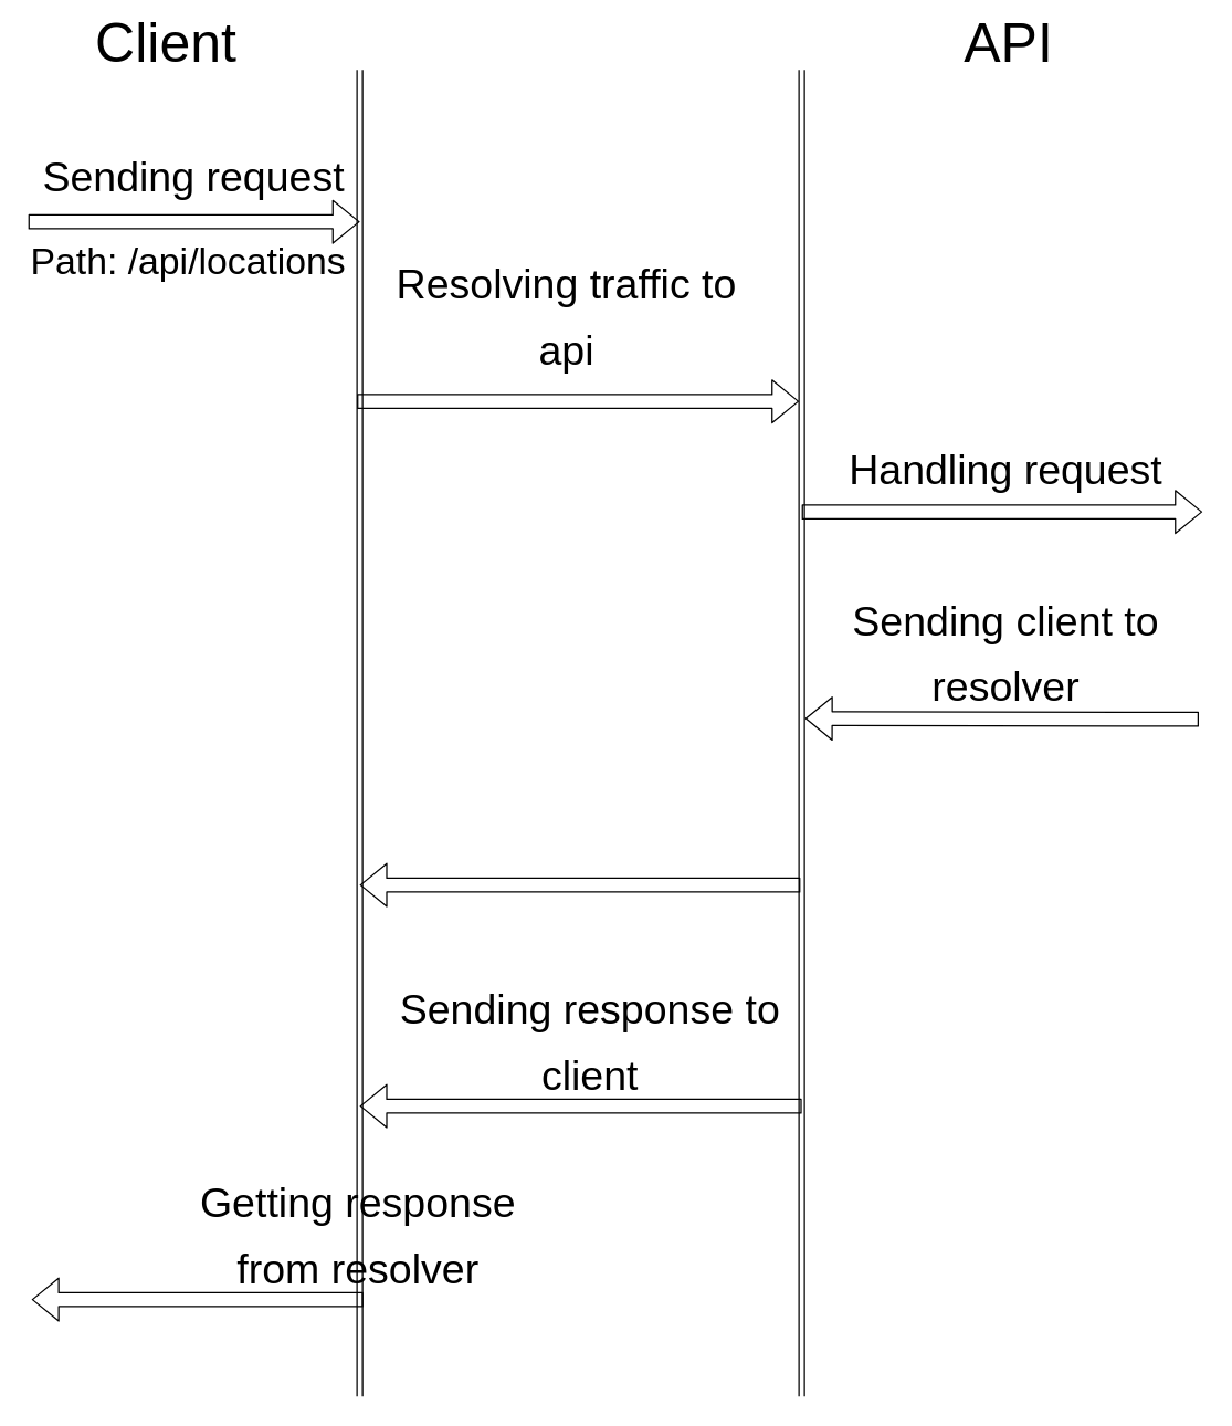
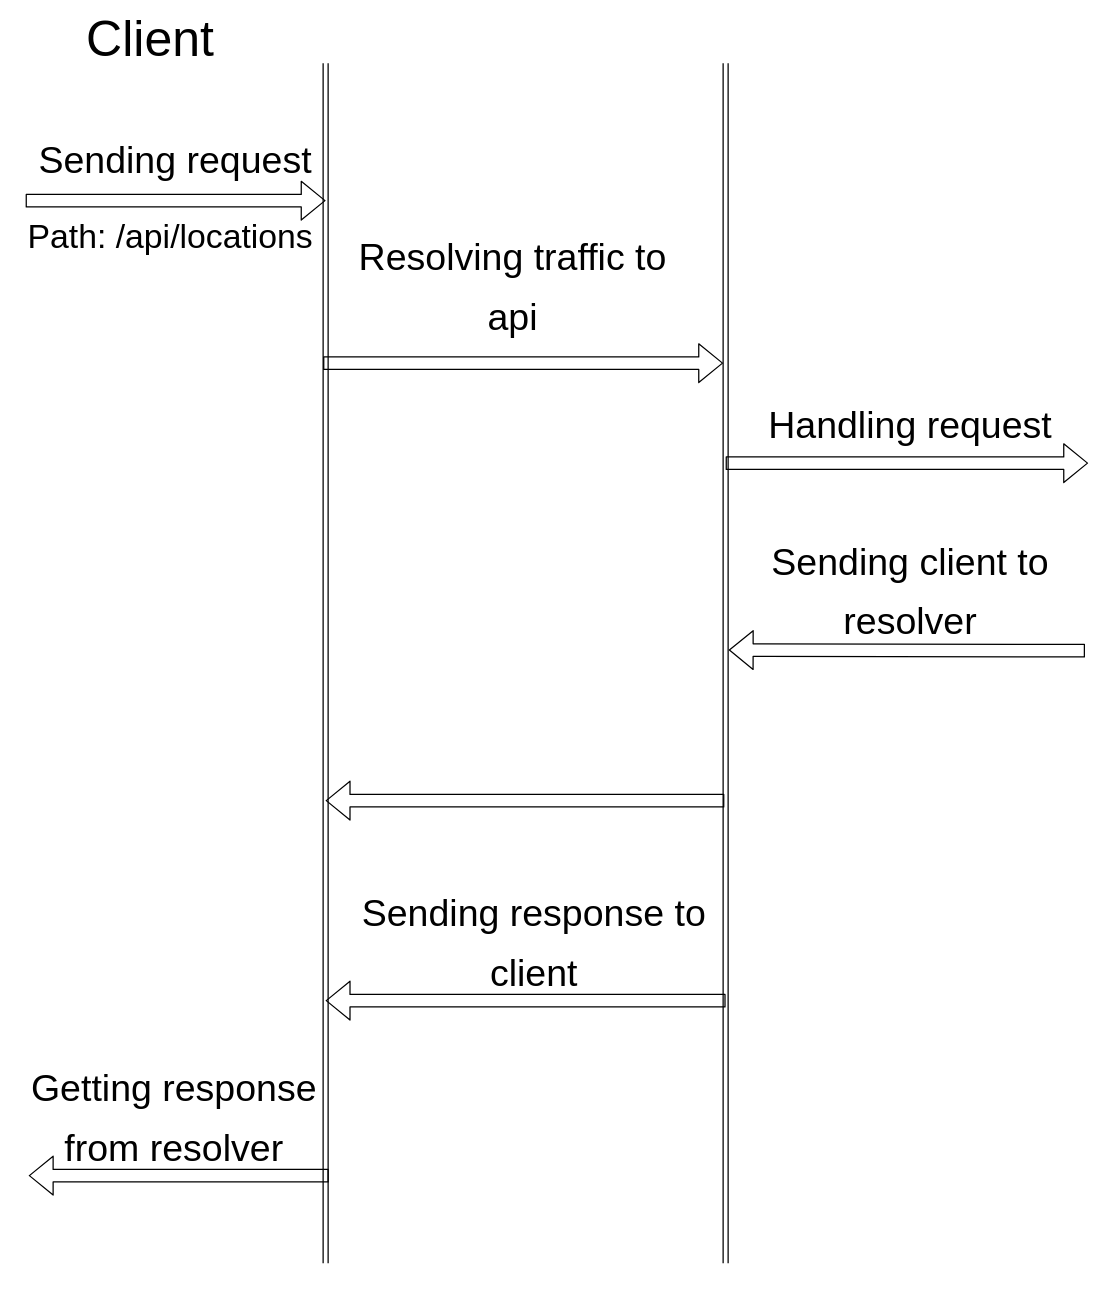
- <mxCell id="4" value="API" style="text;html=1;strokeColor=none;fillColor=none;align=center;verticalAlign=middle;whiteSpace=wrap;rounded=0;dashed=1;labelBackgroundColor=none;fontSize=40;fontColor=#000000;" vertex="1" parent="1"><mxGeometry x="710" y="20" width="40" height="20" as="geometry" /></mxCell>
- <mxCell id="18" value="&lt;font style=&quot;font-size: 30px&quot;&gt;Getting response from resolver&lt;br&gt;&lt;/font&gt;" style="text;html=1;strokeColor=none;fillColor=none;align=center;verticalAlign=middle;whiteSpace=wrap;rounded=0;dashed=1;labelBackgroundColor=none;fontSize=40;fontColor=#000000;" vertex="1" parent="1"><mxGeometry x="140" y="860" width="238" height="60" as="geometry" /></mxCell>
+ <mxCell id="18" value="&lt;font style=&quot;font-size: 30px&quot;&gt;Getting response from resolver&lt;br&gt;&lt;/font&gt;" style="text;html=1;strokeColor=none;fillColor=none;align=center;verticalAlign=middle;whiteSpace=wrap;rounded=0;dashed=1;labelBackgroundColor=none;fontSize=40;fontColor=#000000;" vertex="1" parent="1"><mxGeometry y="860" width="238" height="60" as="geometry" x="20" /></mxCell>
